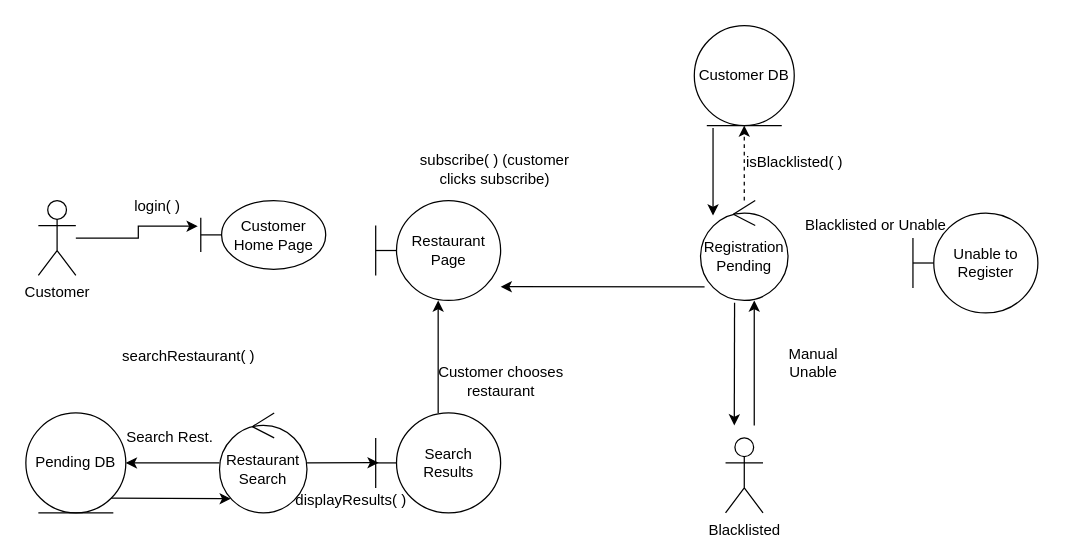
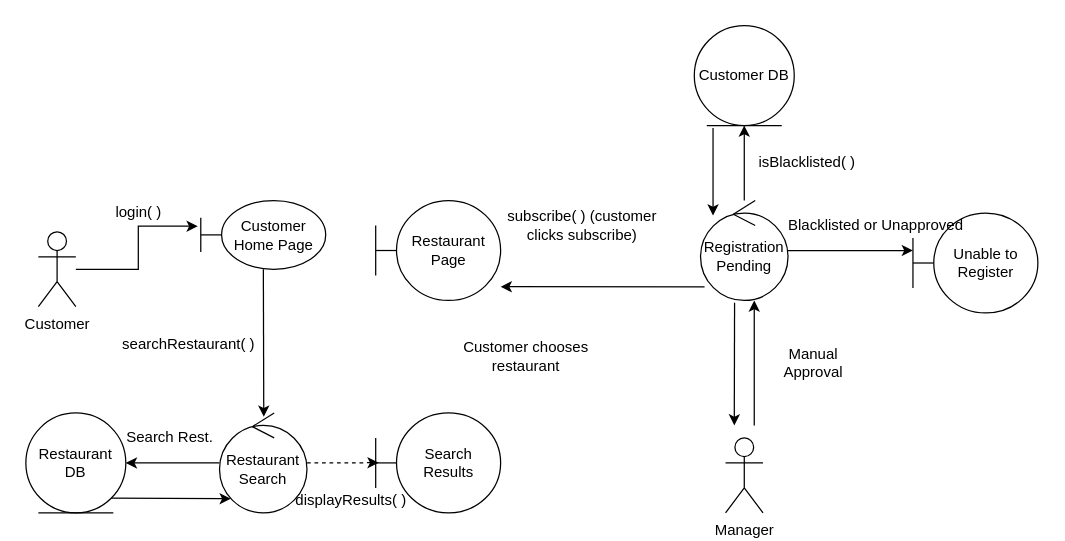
- <mxCell id="24" value="isBlacklisted( )" style="text;html=1;align=center;verticalAlign=middle;resizable=0;points=[];;autosize=1;" vertex="1" parent="1"><mxGeometry x="590" y="120" width="90" height="20" as="geometry" /></mxCell>
+ <mxCell id="24" value="isBlacklisted( )" style="text;html=1;align=center;verticalAlign=middle;resizable=0;points=[];;autosize=1;" vertex="1" parent="1"><mxGeometry x="600" y="120" width="90" height="20" as="geometry" /></mxCell>
- <mxCell id="14" style="edgeStyle=none;rounded=0;orthogonalLoop=1;jettySize=auto;html=1;entryX=0.5;entryY=1;entryDx=0;entryDy=0;startArrow=none;startFill=0;endArrow=classic;endFill=1;dashed=1;" edge="1" parent="1" source="16" target="21"><mxGeometry relative="1" as="geometry" /></mxCell>
+ <mxCell id="14" style="edgeStyle=none;rounded=0;orthogonalLoop=1;jettySize=auto;html=1;entryX=0.5;entryY=1;entryDx=0;entryDy=0;startArrow=none;startFill=0;endArrow=classic;endFill=1;" edge="1" parent="1" source="16" target="21"><mxGeometry relative="1" as="geometry" /></mxCell>
- <mxCell id="31" value="subscribe( ) (customer&lt;br&gt;clicks subscribe)" style="text;html=1;align=center;verticalAlign=middle;resizable=0;points=[];;autosize=1;" vertex="1" parent="1"><mxGeometry x="330" y="120" width="130" height="30" as="geometry" /></mxCell>
+ <mxCell id="31" value="subscribe( ) (customer&lt;br&gt;clicks subscribe)" style="text;html=1;align=center;verticalAlign=middle;resizable=0;points=[];;autosize=1;" vertex="1" parent="1"><mxGeometry x="400" y="165" width="130" height="30" as="geometry" /></mxCell>
- <mxCell id="26" value="login( )" style="text;html=1;align=center;verticalAlign=middle;resizable=0;points=[];;autosize=1;" vertex="1" parent="1"><mxGeometry x="100" y="155" width="50" height="20" as="geometry" /></mxCell>
+ <mxCell id="26" value="login( )" style="text;html=1;align=center;verticalAlign=middle;resizable=0;points=[];;autosize=1;" vertex="1" parent="1"><mxGeometry x="85" y="160" width="50" height="20" as="geometry" /></mxCell>
- <mxCell id="25" value="Blacklisted or Unable" style="text;html=1;align=center;verticalAlign=middle;resizable=0;points=[];;autosize=1;" vertex="1" parent="1"><mxGeometry x="620" y="170" width="160" height="20" as="geometry" /></mxCell>
+ <mxCell id="25" value="Blacklisted or Unapproved" style="text;html=1;align=center;verticalAlign=middle;resizable=0;points=[];;autosize=1;" vertex="1" parent="1"><mxGeometry x="620" y="170" width="160" height="20" as="geometry" /></mxCell>
- <mxCell id="3" value="Customer&lt;br&gt;" style="shape=umlActor;verticalLabelPosition=bottom;labelBackgroundColor=#ffffff;verticalAlign=top;html=1;" vertex="1" parent="1"><mxGeometry x="30" y="160" width="30" height="60" as="geometry" /></mxCell>
+ <mxCell id="3" value="Customer&lt;br&gt;" style="shape=umlActor;verticalLabelPosition=bottom;labelBackgroundColor=#ffffff;verticalAlign=top;html=1;" vertex="1" parent="1"><mxGeometry x="30" y="185" width="30" height="60" as="geometry" /></mxCell>
+ <mxCell id="13" style="edgeStyle=none;rounded=0;orthogonalLoop=1;jettySize=auto;html=1;startArrow=none;startFill=0;endArrow=classic;endFill=1;entryX=0;entryY=0.375;entryDx=0;entryDy=0;entryPerimeter=0;" edge="1" parent="1" source="16" target="22"><mxGeometry relative="1" as="geometry"><mxPoint x="720" y="360" as="targetPoint" /></mxGeometry></mxCell>
+ <mxCell id="4" style="rounded=0;orthogonalLoop=1;jettySize=auto;html=1;entryX=0.506;entryY=0.038;entryDx=0;entryDy=0;entryPerimeter=0;" edge="1" parent="1" source="5" target="7"><mxGeometry relative="1" as="geometry" /></mxCell>
- <mxCell id="27" value="searchRestaurant( )" style="text;html=1;align=center;verticalAlign=middle;resizable=0;points=[];;autosize=1;" vertex="1" parent="1"><mxGeometry x="90" y="275" width="120" height="20" as="geometry" /></mxCell>
+ <mxCell id="27" value="searchRestaurant( )" style="text;html=1;align=center;verticalAlign=middle;resizable=0;points=[];;autosize=1;" vertex="1" parent="1"><mxGeometry x="90" y="265" width="120" height="20" as="geometry" /></mxCell>
- <mxCell id="10" style="edgeStyle=none;rounded=0;orthogonalLoop=1;jettySize=auto;html=1;startArrow=none;startFill=0;endArrow=classic;endFill=1;" edge="1" parent="1" source="11" target="12"><mxGeometry relative="1" as="geometry" /></mxCell>
- <mxCell id="23" value="Manual &lt;br&gt;Unable" style="text;html=1;align=center;verticalAlign=middle;resizable=0;points=[];;autosize=1;" vertex="1" parent="1"><mxGeometry x="620" y="275" width="60" height="30" as="geometry" /></mxCell>
+ <mxCell id="23" value="Manual &lt;br&gt;Approval" style="text;html=1;align=center;verticalAlign=middle;resizable=0;points=[];;autosize=1;" vertex="1" parent="1"><mxGeometry x="620" y="275" width="60" height="30" as="geometry" /></mxCell>
- <mxCell id="30" value="Customer chooses &lt;br&gt;restaurant&lt;br&gt;" style="text;html=1;align=center;verticalAlign=middle;resizable=0;points=[];;autosize=1;" vertex="1" parent="1"><mxGeometry x="340" y="290" width="120" height="30" as="geometry" /></mxCell>
+ <mxCell id="30" value="Customer chooses &lt;br&gt;restaurant&lt;br&gt;" style="text;html=1;align=center;verticalAlign=middle;resizable=0;points=[];;autosize=1;" vertex="1" parent="1"><mxGeometry x="360" y="270" width="120" height="30" as="geometry" /></mxCell>
- <mxCell id="9" value="Pending DB" style="ellipse;shape=umlEntity;whiteSpace=wrap;html=1;" vertex="1" parent="1"><mxGeometry x="20" y="330" width="80" height="80" as="geometry" /></mxCell>
+ <mxCell id="9" value="Restaurant DB" style="ellipse;shape=umlEntity;whiteSpace=wrap;html=1;" vertex="1" parent="1"><mxGeometry x="20" y="330" width="80" height="80" as="geometry" /></mxCell>
- <mxCell id="32" style="edgeStyle=none;rounded=0;orthogonalLoop=1;jettySize=auto;html=1;entryX=0.024;entryY=0.498;entryDx=0;entryDy=0;entryPerimeter=0;" edge="1" parent="1" source="7" target="11"><mxGeometry relative="1" as="geometry" /></mxCell>
+ <mxCell id="32" style="edgeStyle=none;rounded=0;orthogonalLoop=1;jettySize=auto;html=1;entryX=0.024;entryY=0.498;entryDx=0;entryDy=0;entryPerimeter=0;dashed=1;" edge="1" parent="1" source="7" target="11"><mxGeometry relative="1" as="geometry" /></mxCell>
- <mxCell id="19" value="Blacklisted" style="shape=umlActor;verticalLabelPosition=bottom;labelBackgroundColor=#ffffff;verticalAlign=top;html=1;" vertex="1" parent="1"><mxGeometry x="580" y="350" width="30" height="60" as="geometry" /></mxCell>
+ <mxCell id="19" value="Manager" style="shape=umlActor;verticalLabelPosition=bottom;labelBackgroundColor=#ffffff;verticalAlign=top;html=1;" vertex="1" parent="1"><mxGeometry x="580" y="350" width="30" height="60" as="geometry" /></mxCell>
